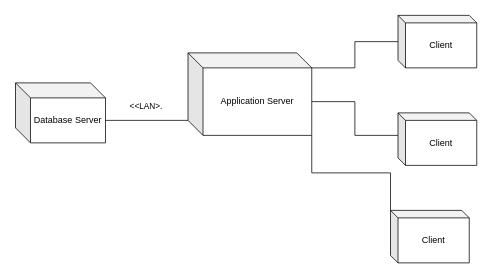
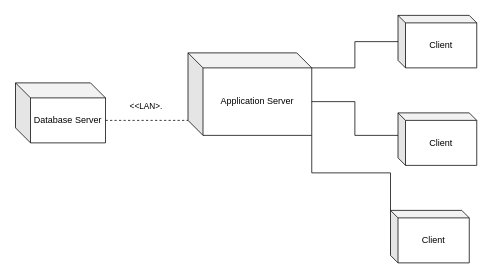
- <mxCell id="8" style="edgeStyle=orthogonalEdgeStyle;rounded=0;orthogonalLoop=1;jettySize=auto;html=1;exitX=0;exitY=0;exitDx=120.0;exitDy=50;exitPerimeter=0;entryX=0;entryY=0;entryDx=0;entryDy=90;entryPerimeter=0;endArrow=none;endFill=0;" edge="1" parent="1" source="2" target="4"><mxGeometry relative="1" as="geometry" /></mxCell>
+ <mxCell id="8" style="edgeStyle=orthogonalEdgeStyle;rounded=0;orthogonalLoop=1;jettySize=auto;html=1;exitX=0;exitY=0;exitDx=120.0;exitDy=50;exitPerimeter=0;entryX=0;entryY=0;entryDx=0;entryDy=90;entryPerimeter=0;endArrow=none;endFill=0;dashed=1;" edge="1" parent="1" source="2" target="4"><mxGeometry relative="1" as="geometry" /></mxCell>
